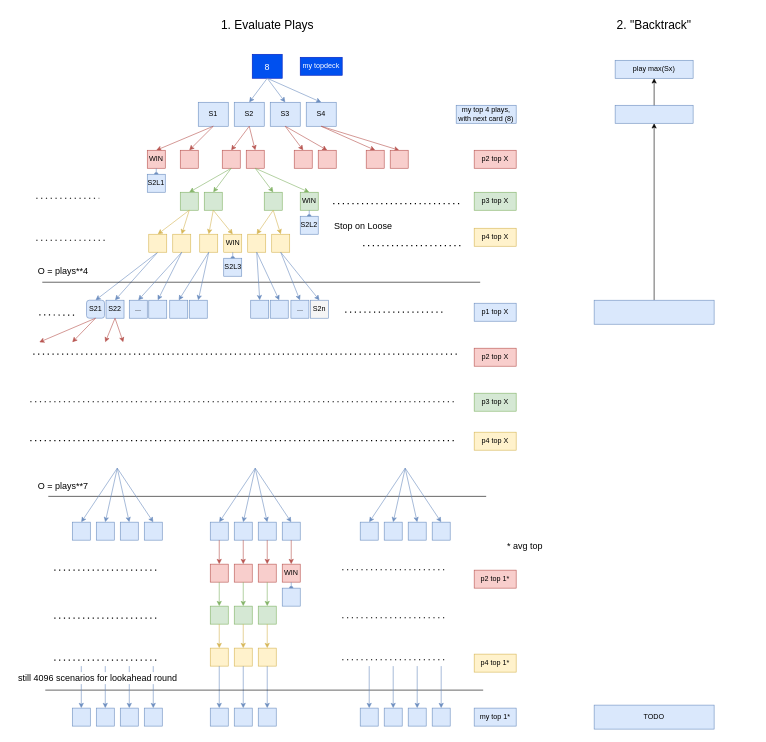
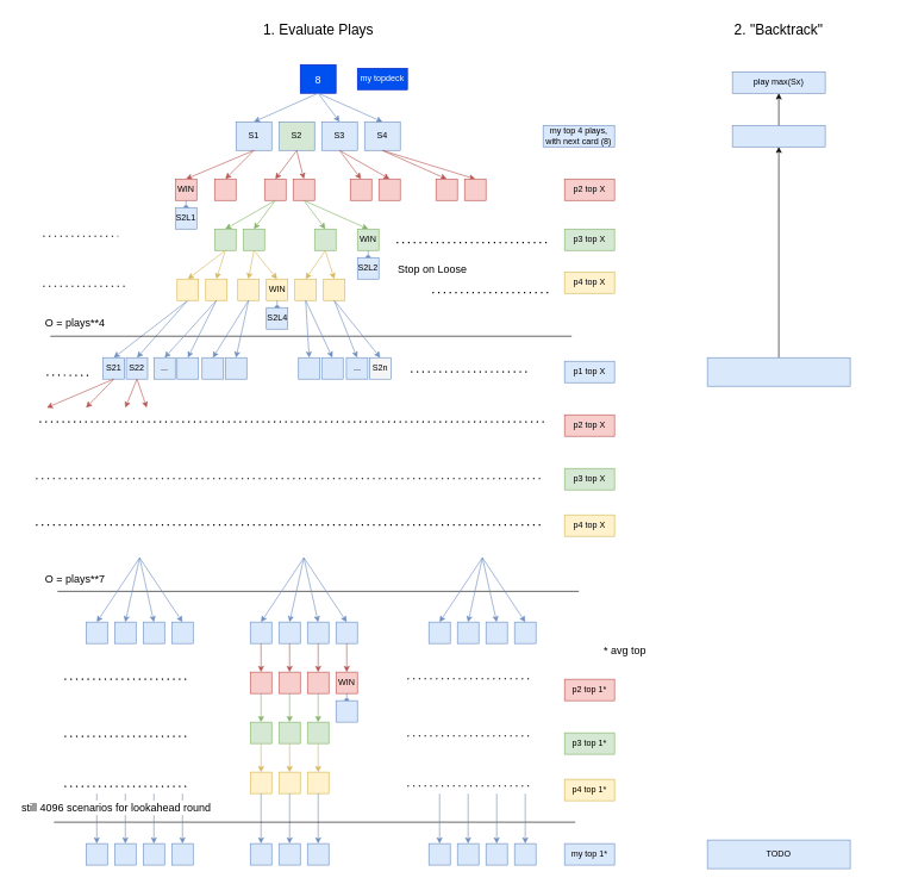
- <mxCell id="12" value="" style="endArrow=classic;html=1;rounded=0;exitX=0.5;exitY=1;exitDx=0;exitDy=0;entryX=0.5;entryY=0;entryDx=0;entryDy=0;fillColor=#dae8fc;strokeColor=#6c8ebf;" parent="1" source="2" target="11" edge="1"><mxGeometry width="50" height="50" relative="1" as="geometry"><mxPoint x="635" y="130" as="sourcePoint" /><mxPoint x="660" y="340" as="targetPoint" /></mxGeometry></mxCell>
+ <mxCell id="5" value="" style="endArrow=classic;html=1;rounded=0;exitX=0.5;exitY=1;exitDx=0;exitDy=0;entryX=0.5;entryY=0;entryDx=0;entryDy=0;fillColor=#dae8fc;strokeColor=#6c8ebf;" parent="1" source="2" target="4" edge="1"><mxGeometry width="50" height="50" relative="1" as="geometry"><mxPoint x="420" y="390" as="sourcePoint" /><mxPoint x="470" y="340" as="targetPoint" /></mxGeometry></mxCell>
- <mxCell id="11" value="S2" style="rounded=0;whiteSpace=wrap;html=1;fillColor=#dae8fc;strokeColor=#6c8ebf;" parent="1" vertex="1"><mxGeometry x="390" y="170" width="50" height="40" as="geometry" /></mxCell>
+ <mxCell id="11" value="S2" style="rounded=0;whiteSpace=wrap;html=1;fillColor=#d5e8d4;strokeColor=#6c8ebf;" parent="1" vertex="1"><mxGeometry x="390" y="170" width="50" height="40" as="geometry" /></mxCell>
- <mxCell id="175" value="S2L3" style="rounded=0;whiteSpace=wrap;html=1;fillColor=#dae8fc;strokeColor=#6c8ebf;" vertex="1" parent="1"><mxGeometry x="372.5" y="430" width="30" height="30" as="geometry" /></mxCell>
+ <mxCell id="175" value="S2L4" style="rounded=0;whiteSpace=wrap;html=1;fillColor=#dae8fc;strokeColor=#6c8ebf;" vertex="1" parent="1"><mxGeometry x="372.5" y="430" width="30" height="30" as="geometry" /></mxCell>
- <mxCell id="51" value="S21" style="whiteSpace=wrap;html=1;fillColor=#dae8fc;strokeColor=#6c8ebf;rounded=1;" parent="1" vertex="1"><mxGeometry x="143.75" y="500" width="30" height="30" as="geometry" /></mxCell>
+ <mxCell id="51" value="S21" style="rounded=0;whiteSpace=wrap;html=1;fillColor=#dae8fc;strokeColor=#6c8ebf;" parent="1" vertex="1"><mxGeometry x="143.75" y="500" width="30" height="30" as="geometry" /></mxCell>
+ <mxCell id="92" value="p3 top 1*" style="text;html=1;strokeColor=#82b366;fillColor=#d5e8d4;align=center;verticalAlign=middle;whiteSpace=wrap;rounded=0;" parent="1" vertex="1"><mxGeometry x="790" y="1025" width="70" height="30" as="geometry" /></mxCell>
